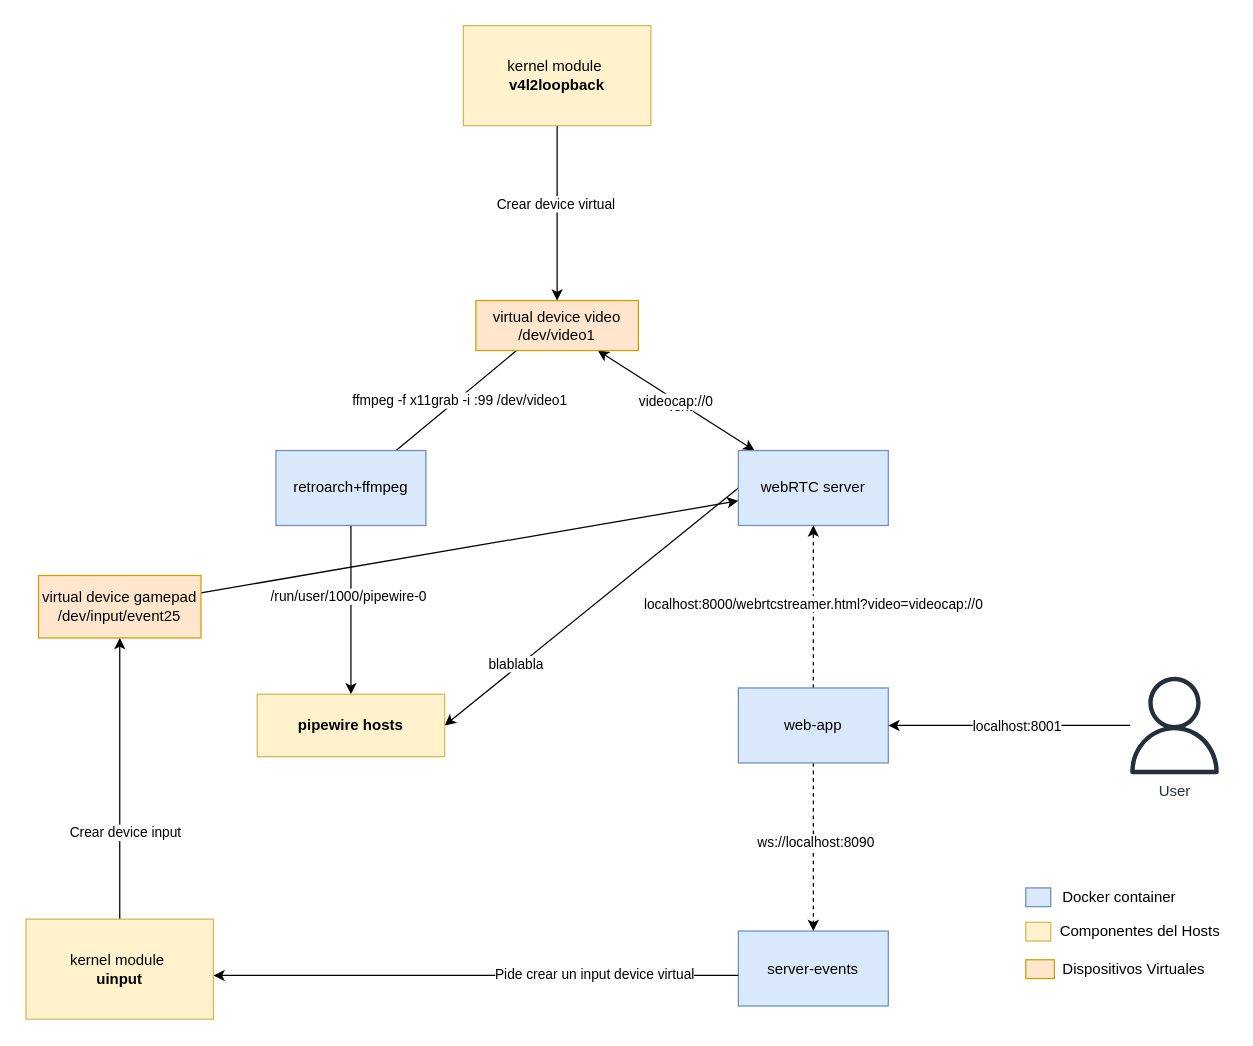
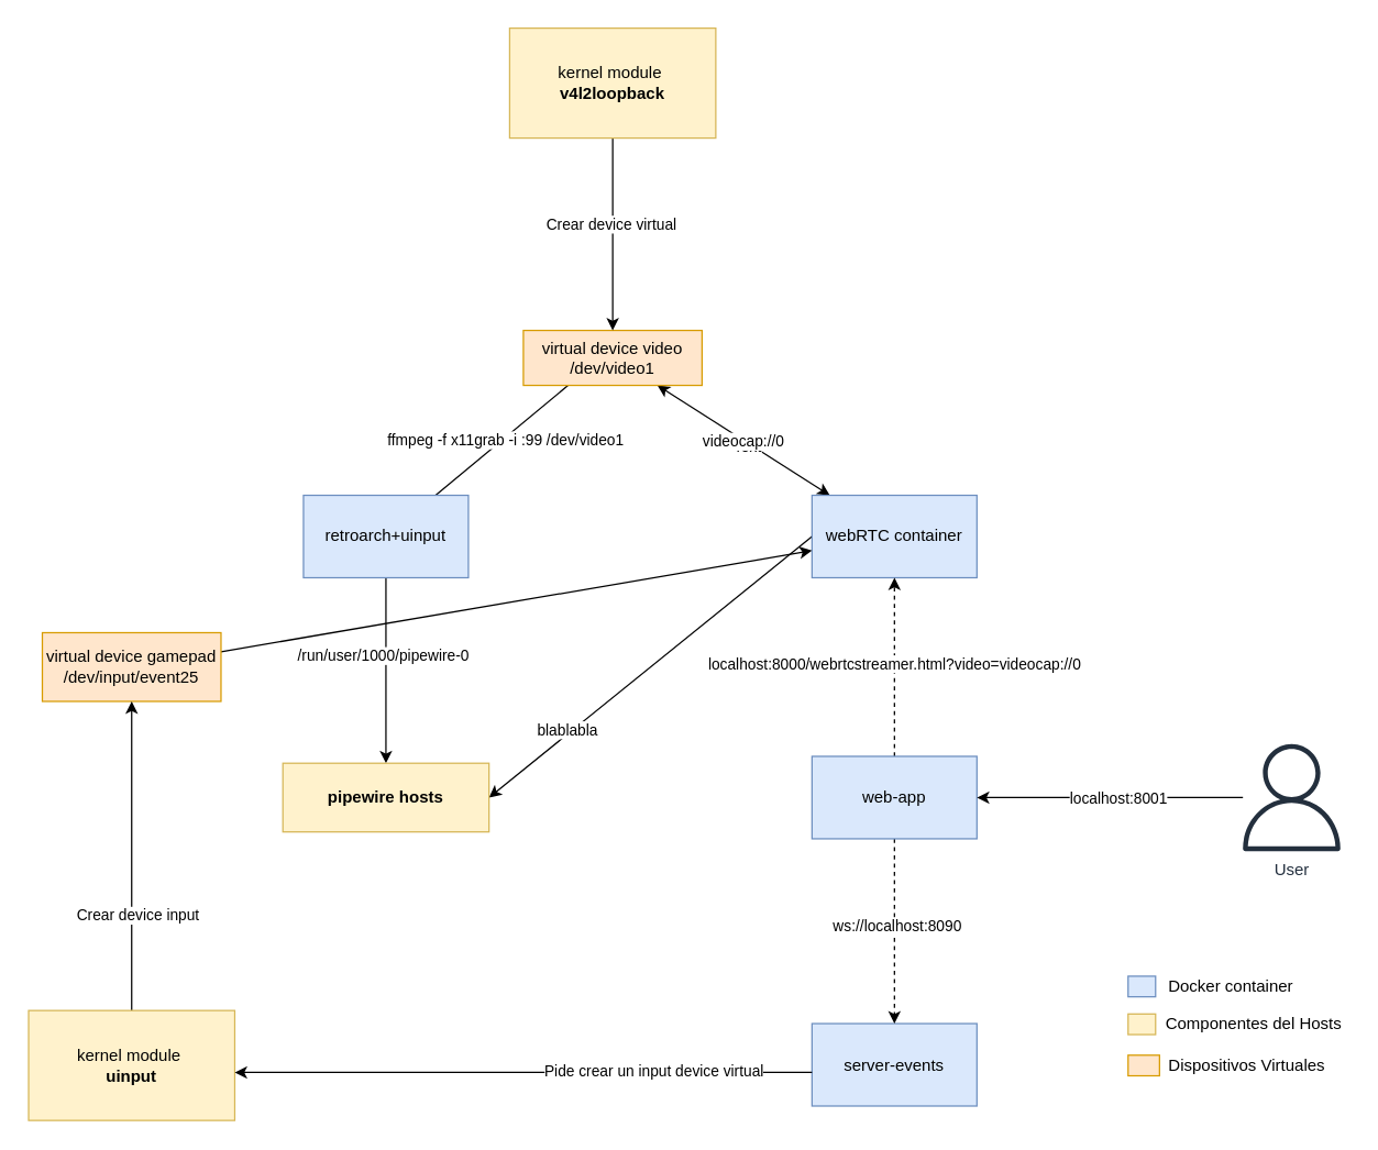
- <mxCell id="6" value="retroarch+ffmpeg" style="rounded=0;whiteSpace=wrap;html=1;fillColor=#dae8fc;strokeColor=#6c8ebf;" vertex="1" parent="1"><mxGeometry x="220" y="360" width="120" height="60" as="geometry" /></mxCell>
+ <mxCell id="6" value="retroarch+uinput" style="rounded=0;whiteSpace=wrap;html=1;fillColor=#dae8fc;strokeColor=#6c8ebf;" vertex="1" parent="1"><mxGeometry x="220" y="360" width="120" height="60" as="geometry" /></mxCell>
- <mxCell id="12" value="webRTC server" style="rounded=0;whiteSpace=wrap;html=1;fillColor=#dae8fc;strokeColor=#6c8ebf;" vertex="1" parent="1"><mxGeometry x="590" y="360" width="120" height="60" as="geometry" /></mxCell>
+ <mxCell id="12" value="webRTC container" style="rounded=0;whiteSpace=wrap;html=1;fillColor=#dae8fc;strokeColor=#6c8ebf;" vertex="1" parent="1"><mxGeometry x="590" y="360" width="120" height="60" as="geometry" /></mxCell>
